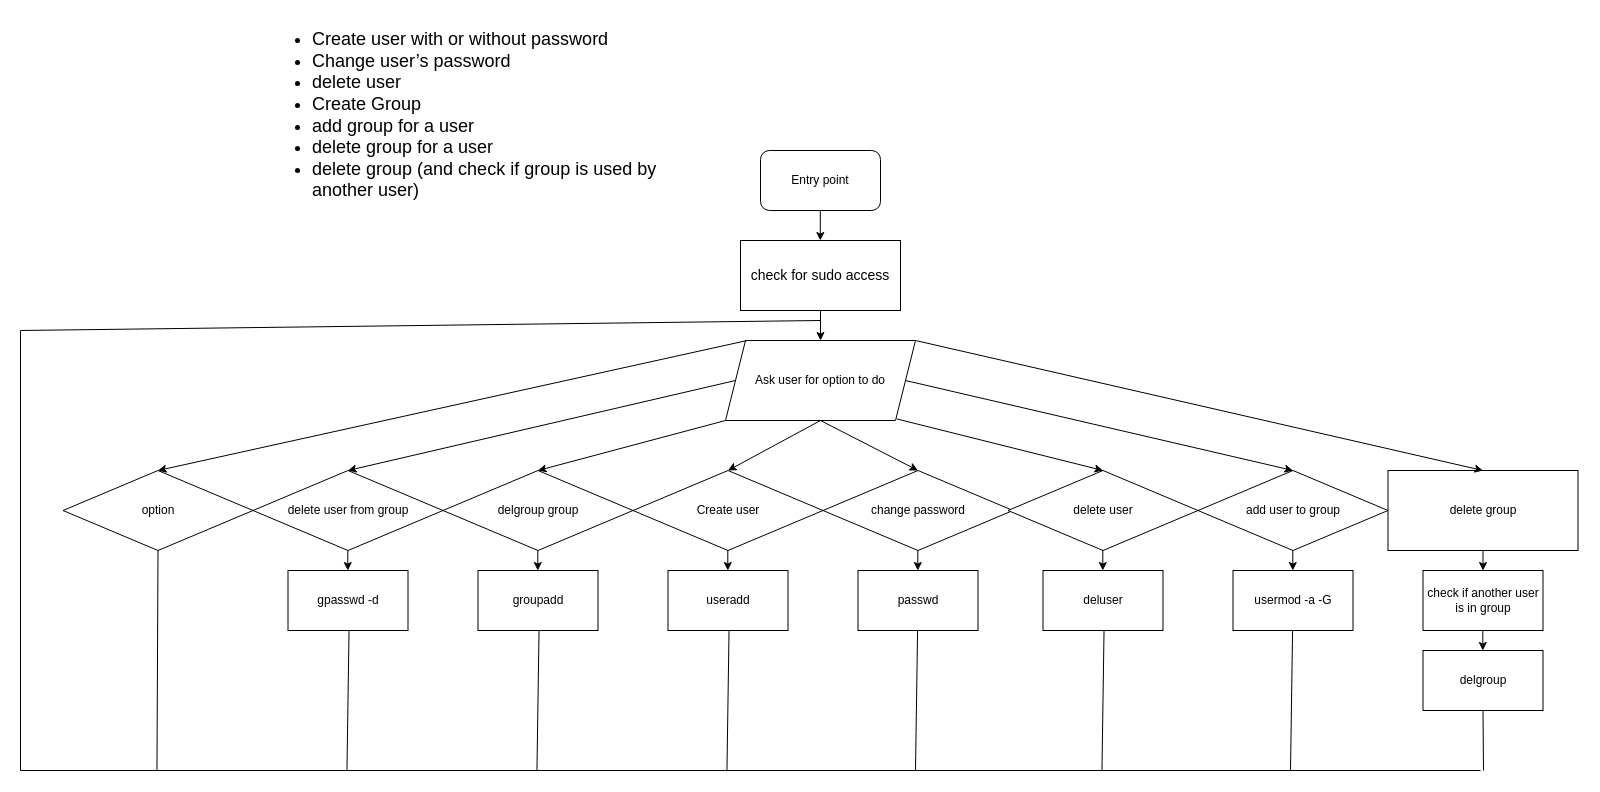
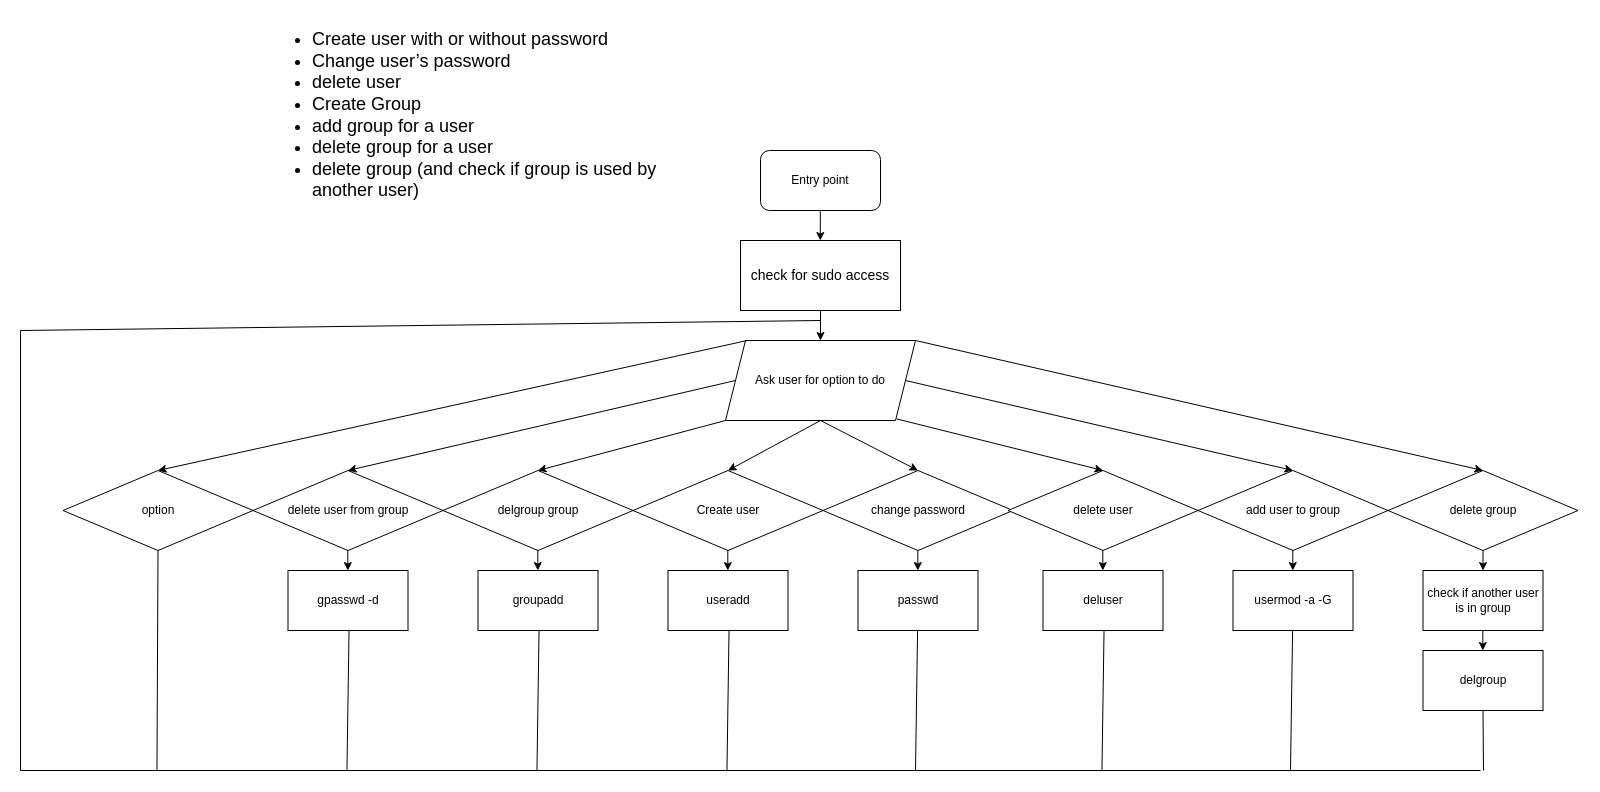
- <mxCell id="11" value="delete group" style="whiteSpace=wrap;html=1;rounded=0;" vertex="1" parent="1"><mxGeometry x="1387.5" y="470" width="190" height="80" as="geometry" /></mxCell>
+ <mxCell id="11" value="delete group" style="rhombus;whiteSpace=wrap;html=1;" vertex="1" parent="1"><mxGeometry x="1387.5" y="470" width="190" height="80" as="geometry" /></mxCell>
